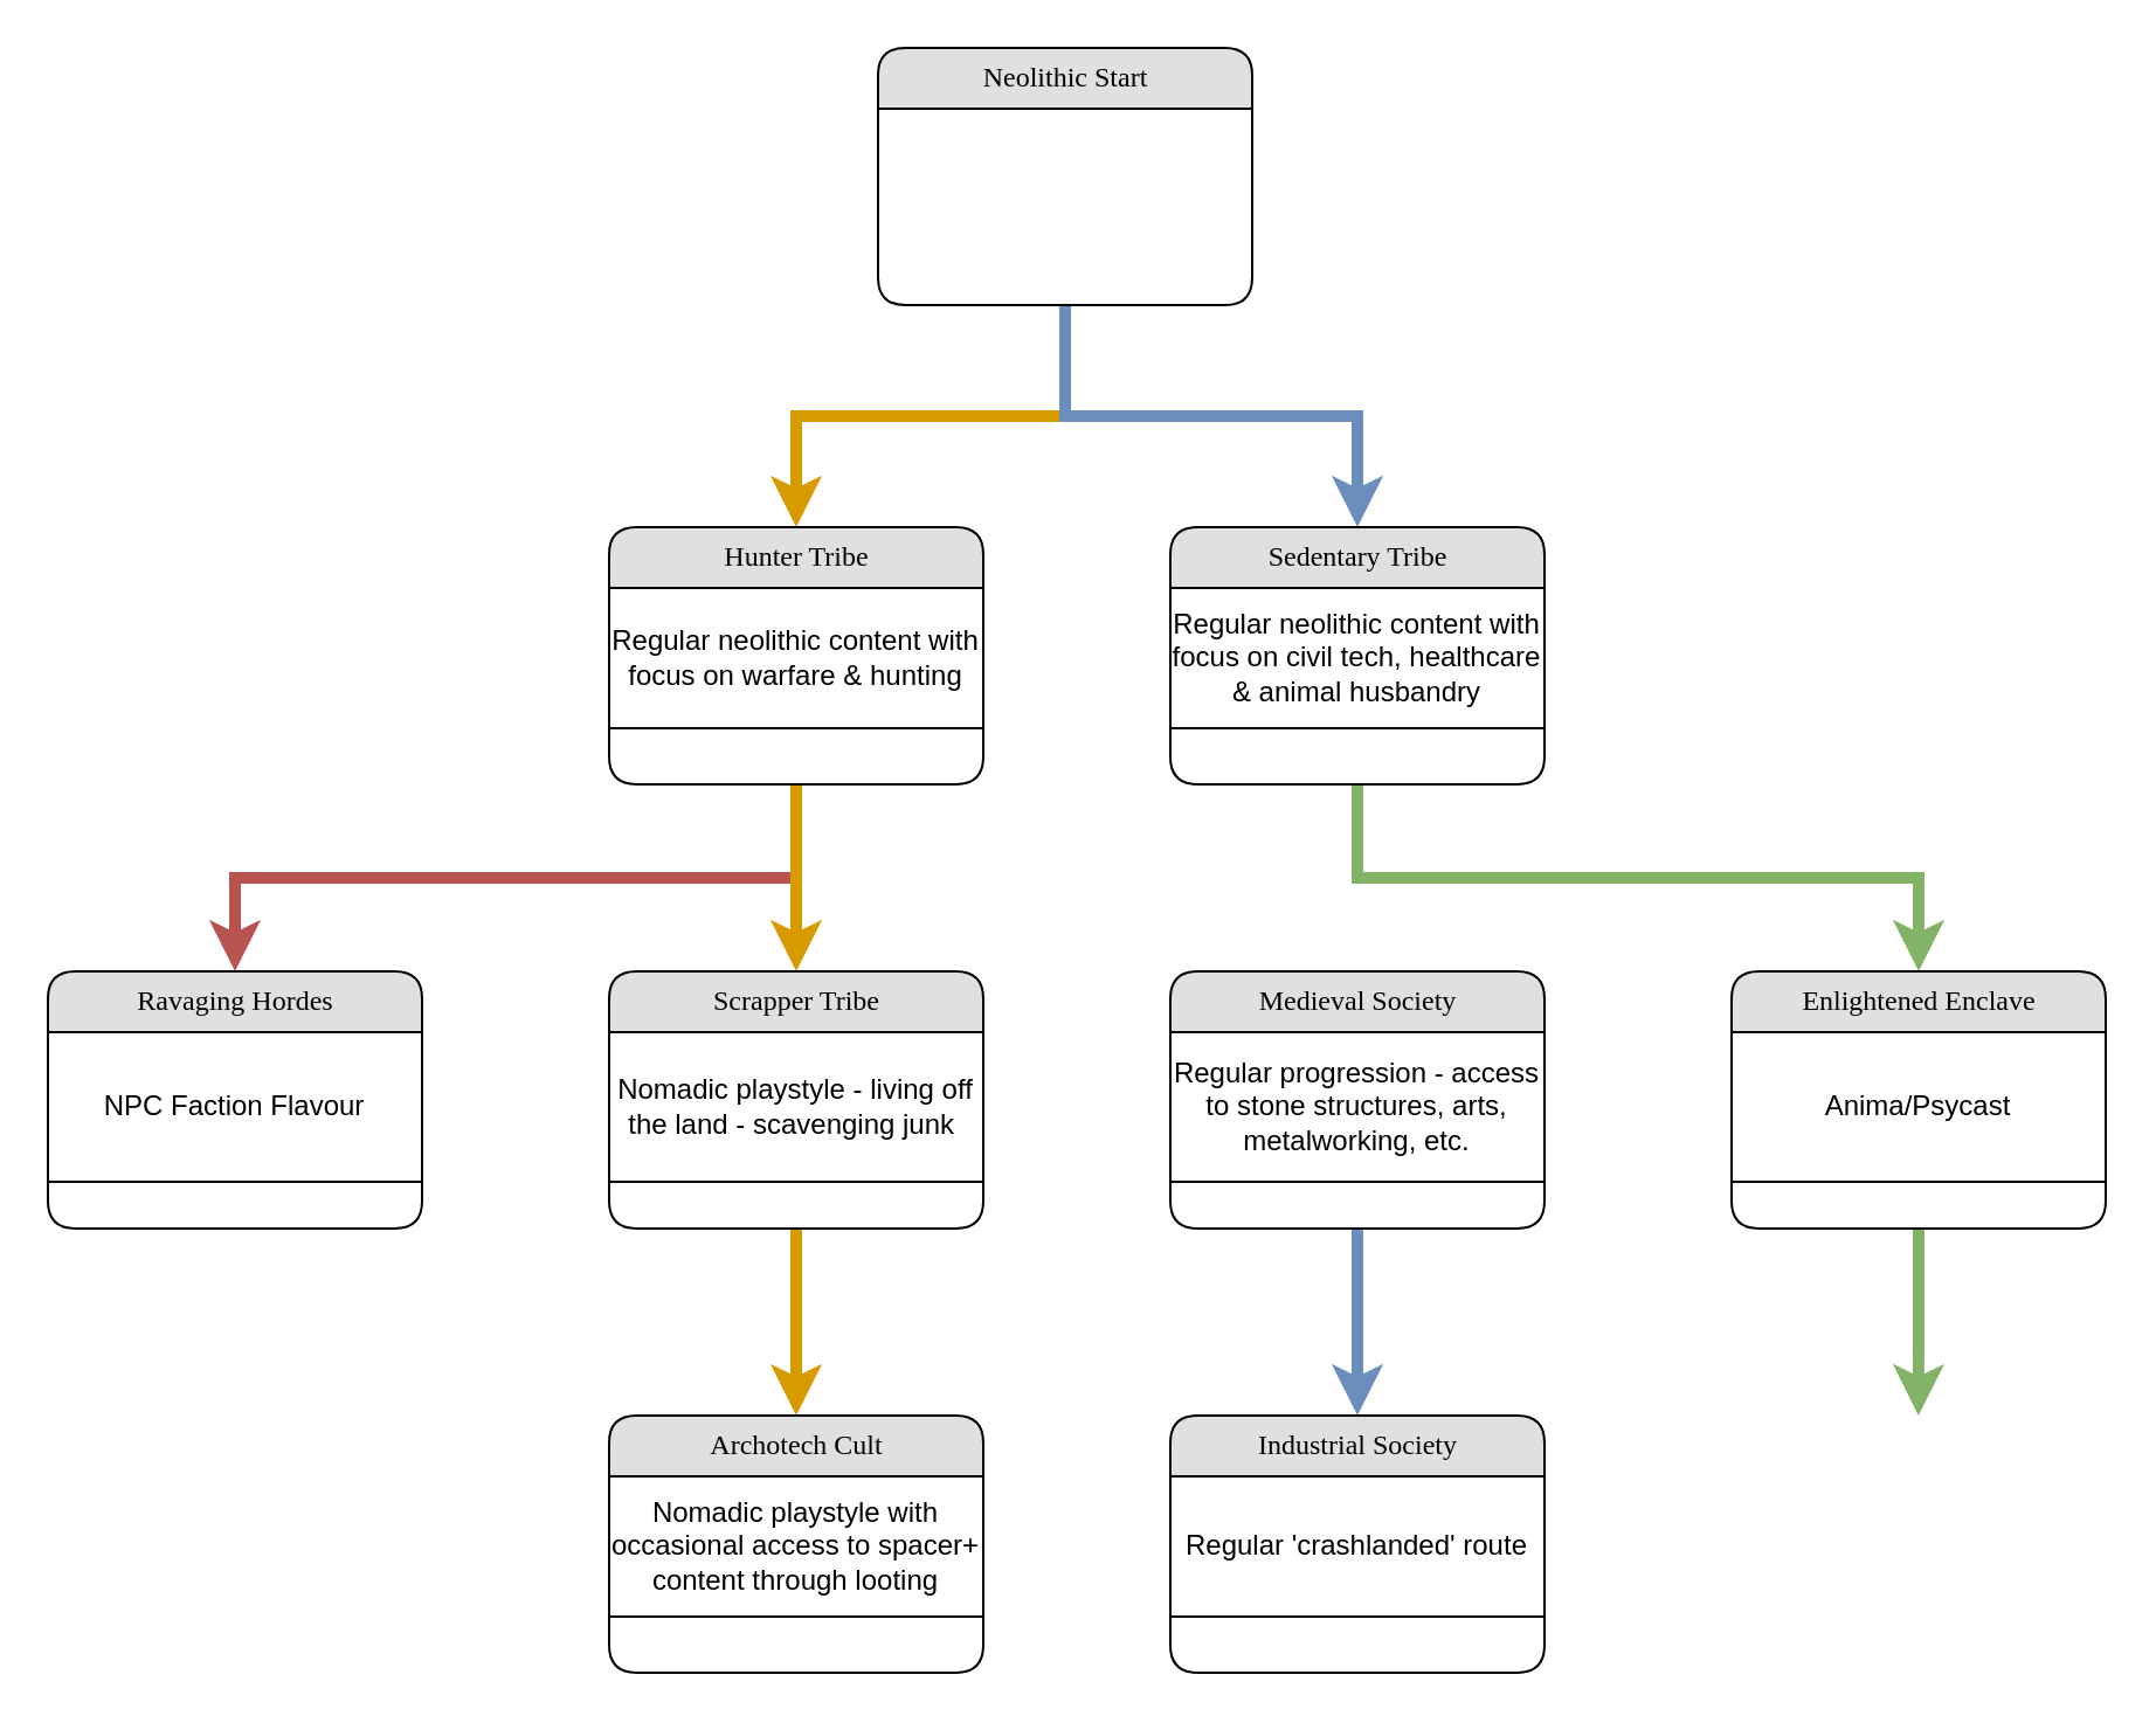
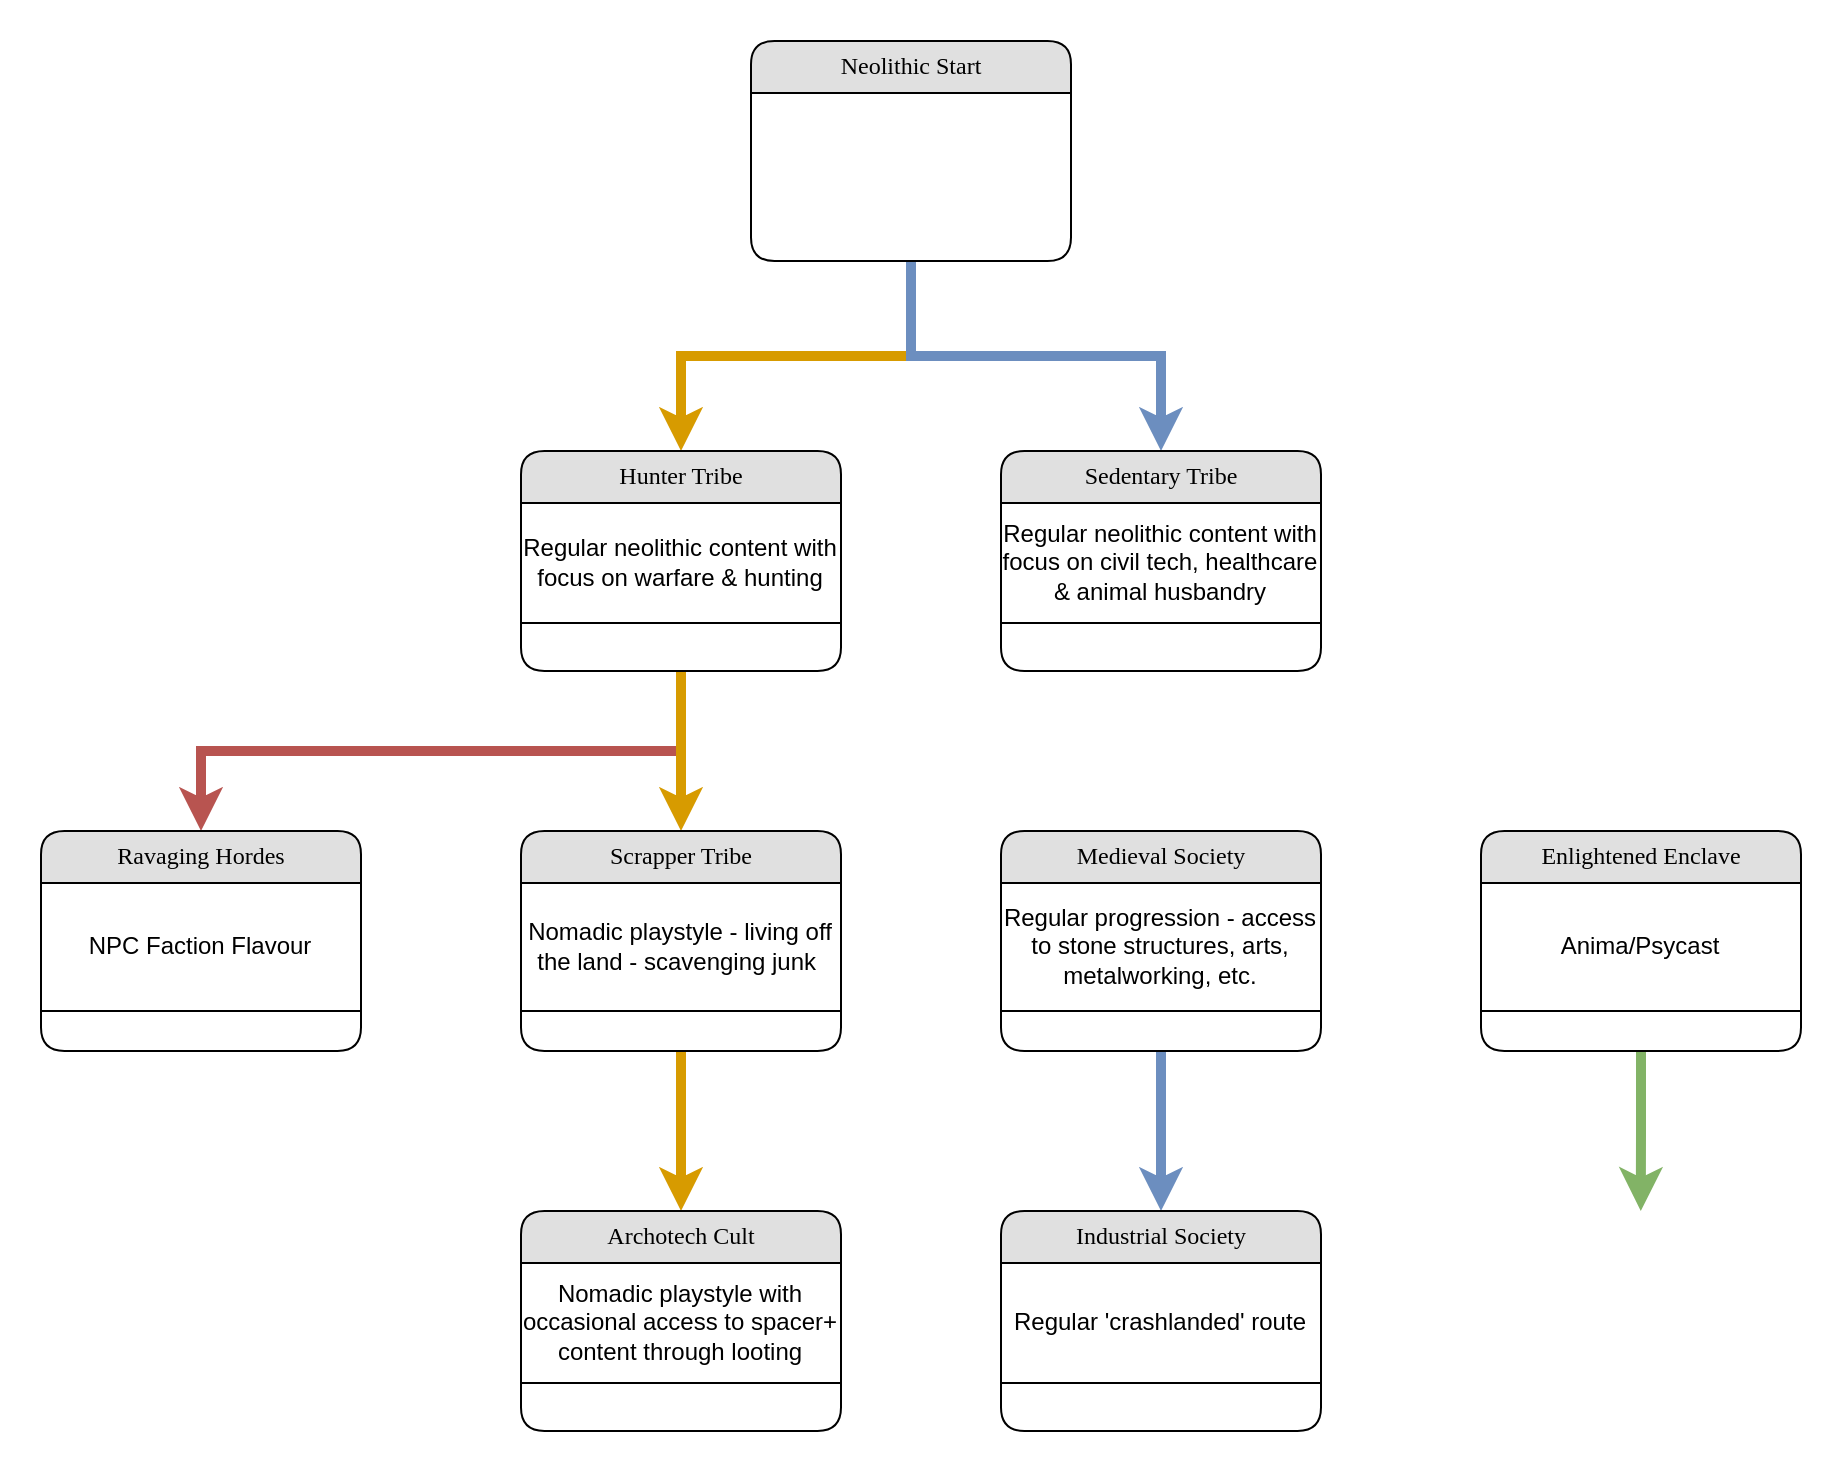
- <mxCell id="9" style="edgeStyle=orthogonalEdgeStyle;rounded=0;orthogonalLoop=1;jettySize=auto;html=1;exitX=0.5;exitY=1;exitDx=0;exitDy=0;strokeWidth=5;fillColor=#d5e8d4;strokeColor=#82b366;" edge="1" parent="1" source="10" target="21"><mxGeometry relative="1" as="geometry" /></mxCell>
